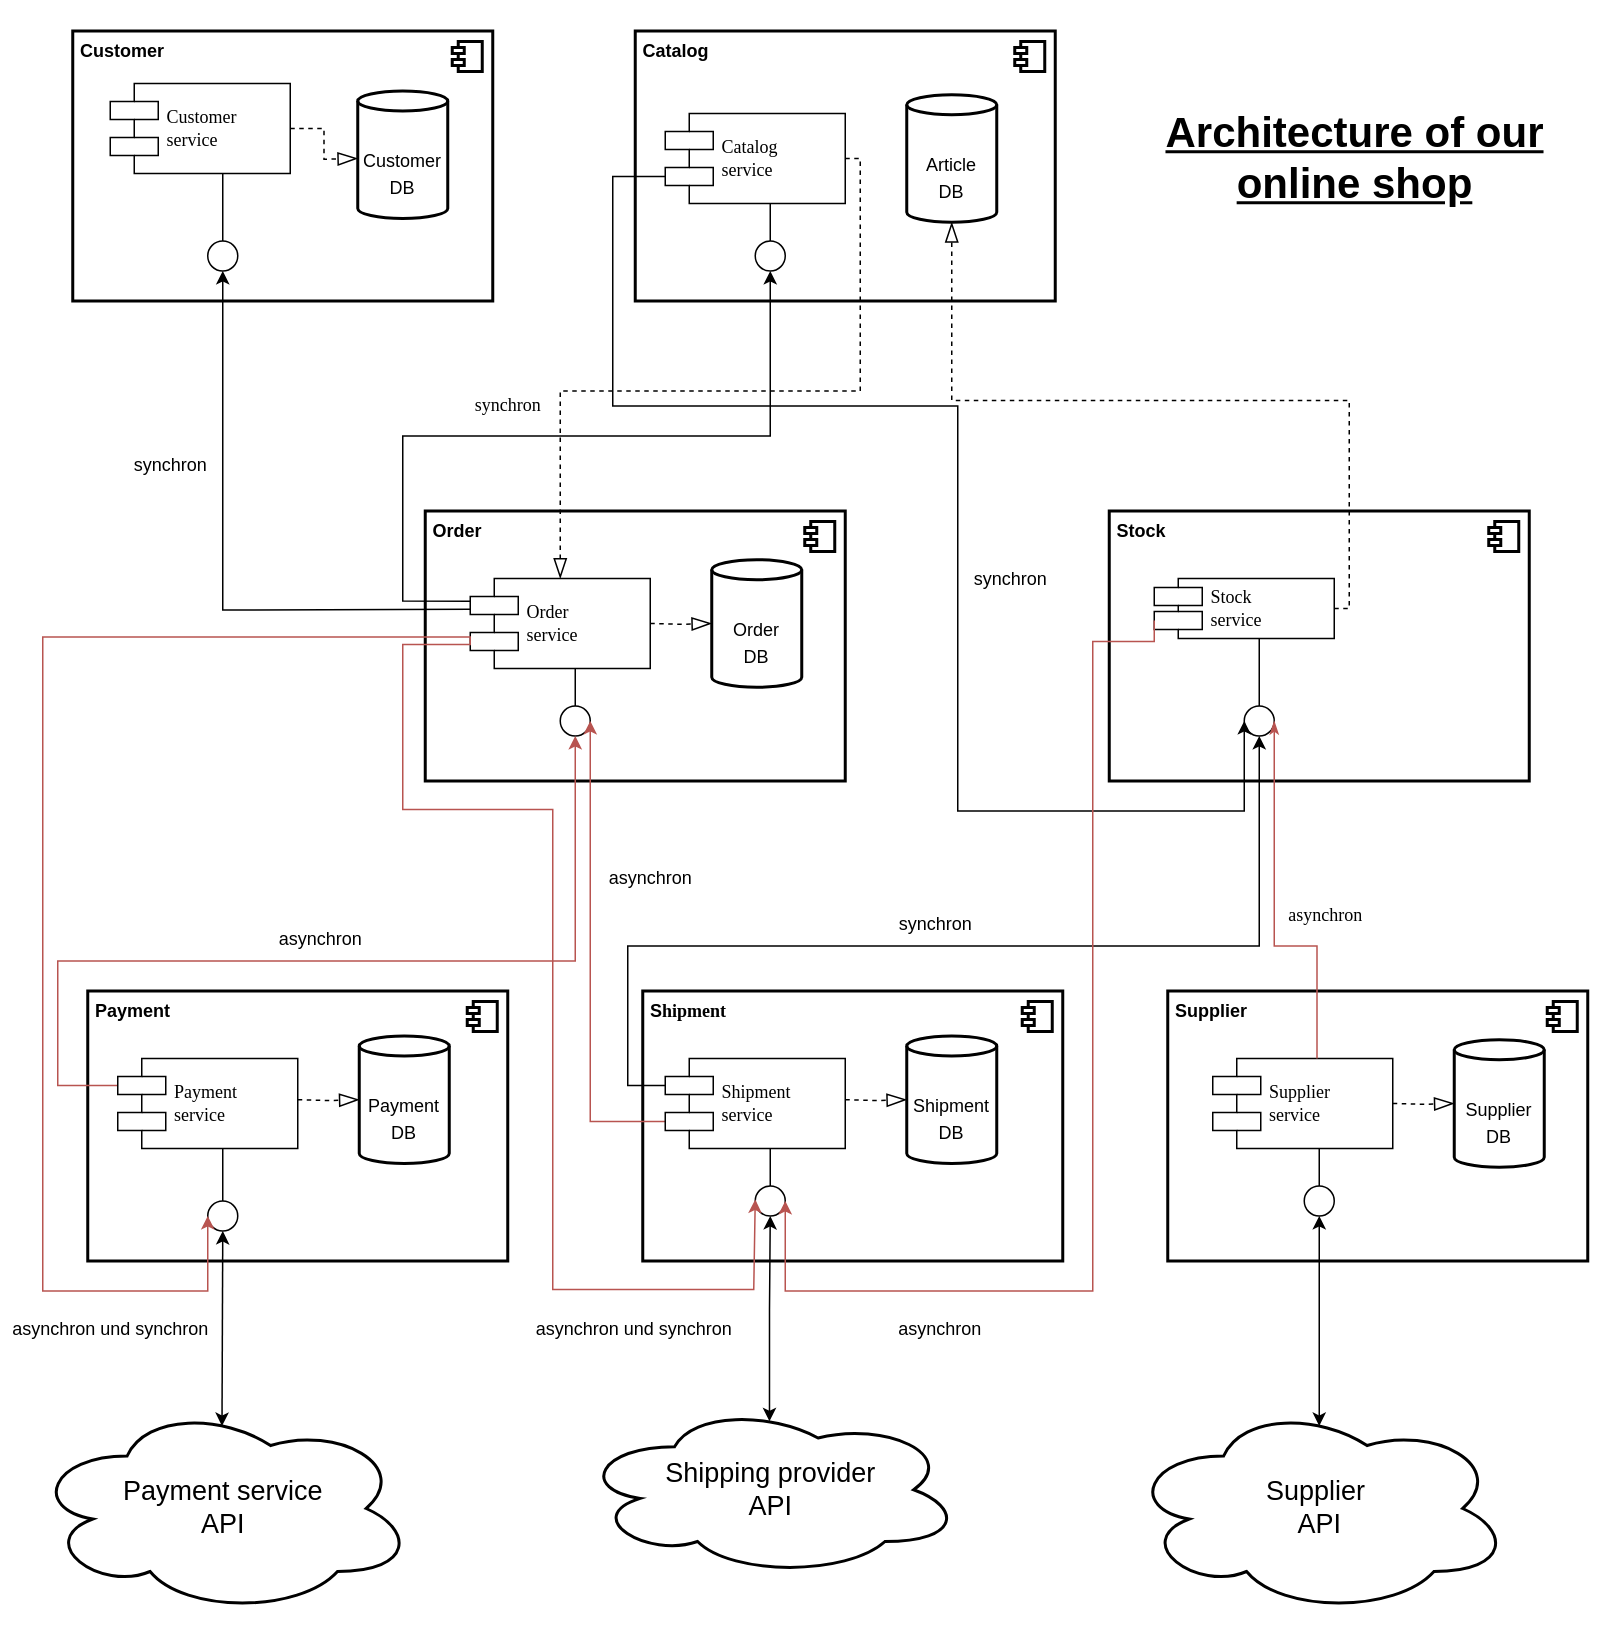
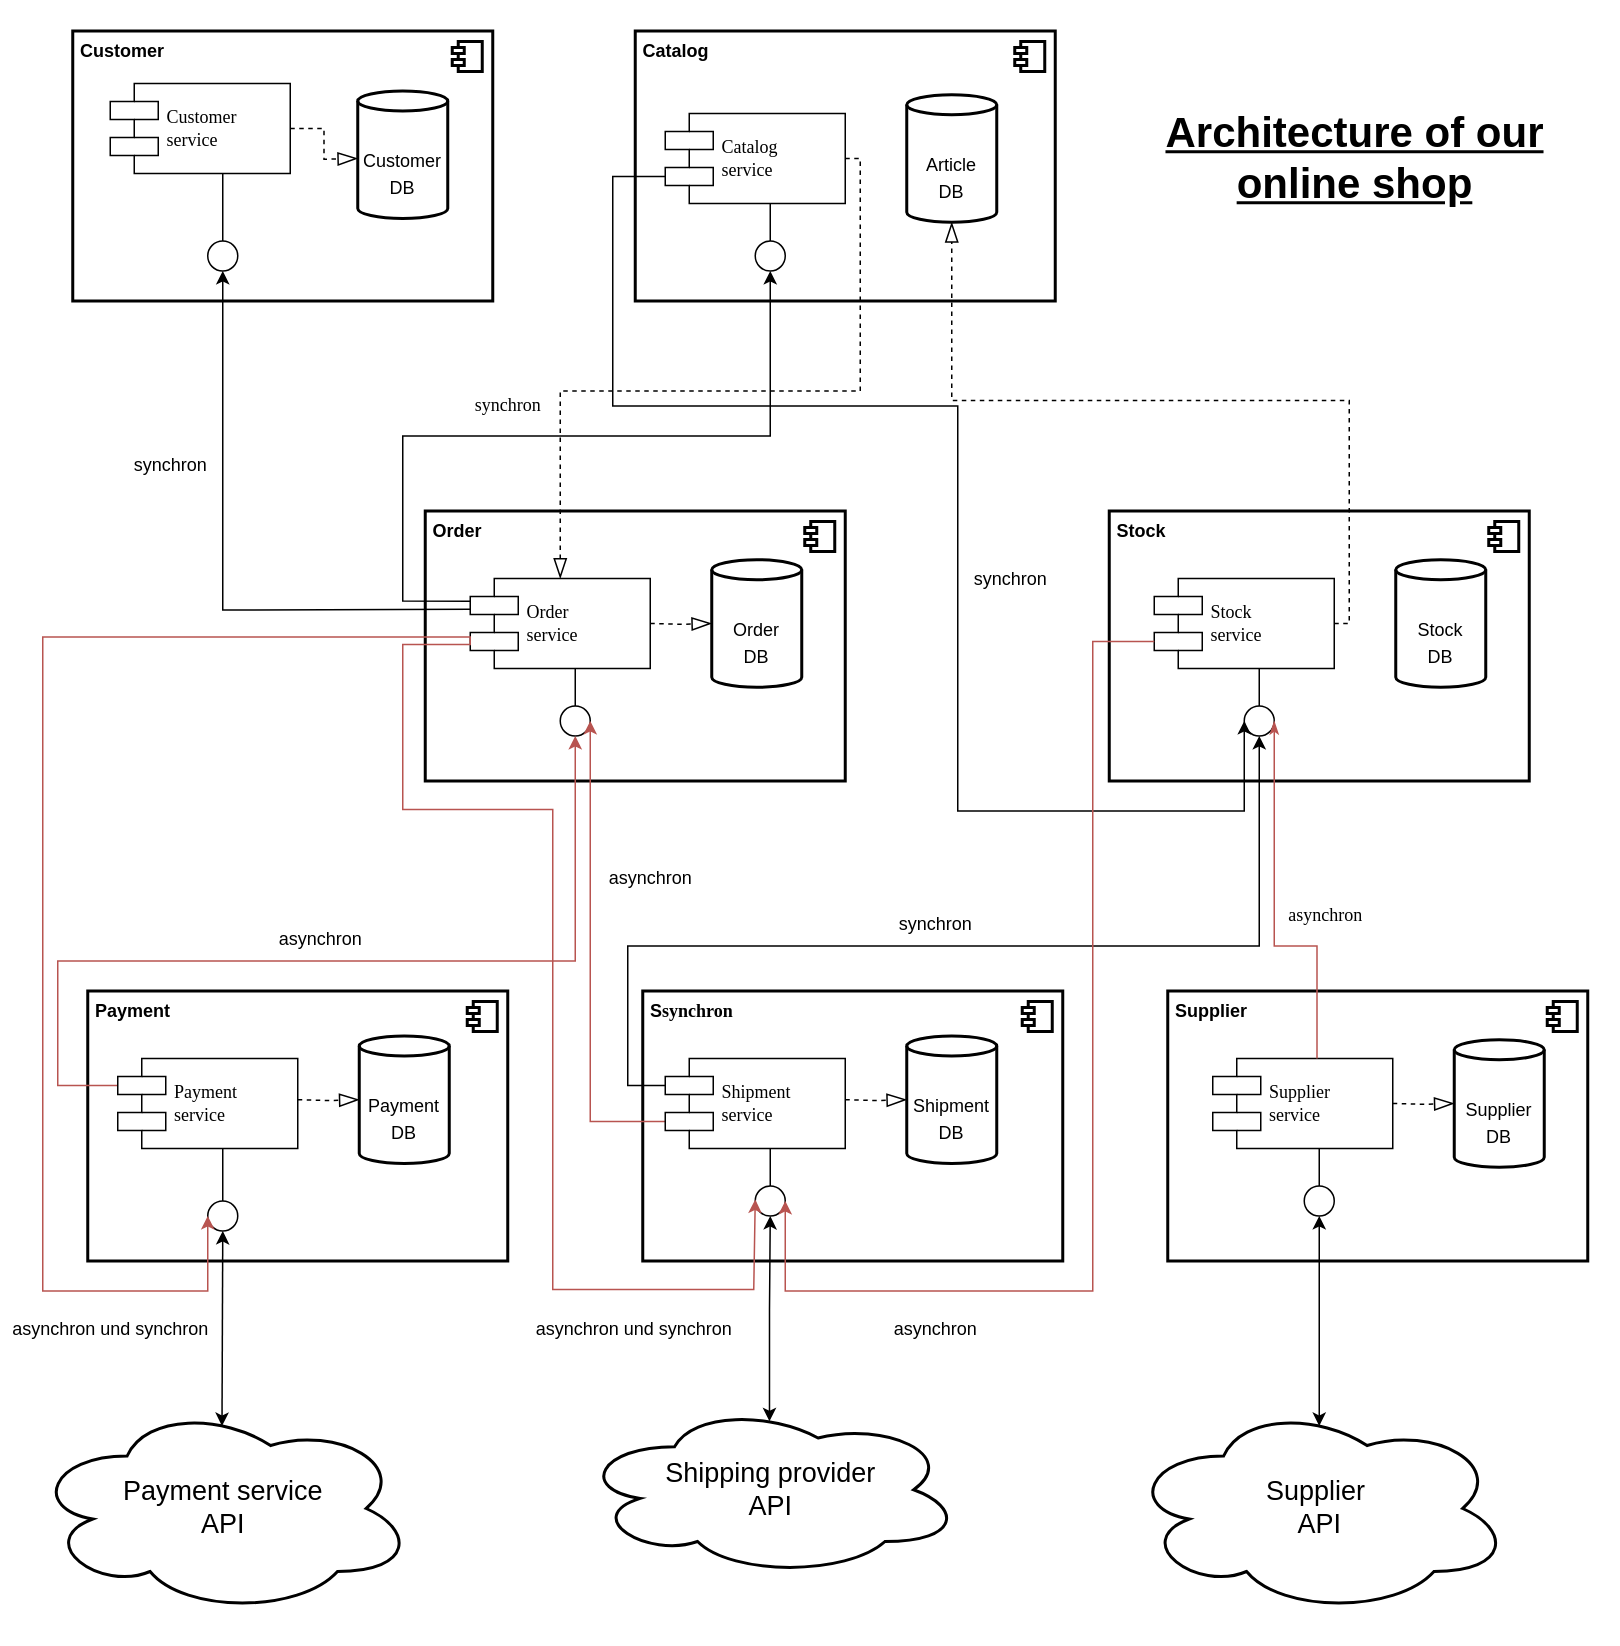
- <mxCell id="25" value="Stock &lt;br&gt;service" style="shape=component;align=left;spacingLeft=36;shadow=0;comic=0;labelBackgroundColor=none;strokeWidth=1;fontFamily=Verdana;fontSize=12;html=1;rounded=0;" parent="1" vertex="1"><mxGeometry x="769" y="385" width="120" height="40" as="geometry" /></mxCell>
+ <mxCell id="25" value="Stock &lt;br&gt;service" style="shape=component;align=left;spacingLeft=36;shadow=0;comic=0;labelBackgroundColor=none;strokeWidth=1;fontFamily=Verdana;fontSize=12;html=1;rounded=0;" parent="1" vertex="1"><mxGeometry x="769" y="385" width="120" height="60" as="geometry" /></mxCell>
+ <mxCell id="55" value="&lt;div&gt;&lt;div&gt;&lt;span style=&quot;font-size: 12px&quot;&gt;Stock&lt;/span&gt;&lt;/div&gt;&lt;span style=&quot;font-size: 12px&quot;&gt;&lt;div&gt;&lt;span&gt;DB&lt;/span&gt;&lt;/div&gt;&lt;/span&gt;&lt;/div&gt;" style="shape=cylinder3;whiteSpace=wrap;html=1;boundedLbl=1;backgroundOutline=1;size=6.667;strokeWidth=2;fontSize=28;rounded=0;align=center;verticalAlign=middle;labelPosition=center;verticalLabelPosition=middle;fontColor=default;horizontal=1;" vertex="1" parent="1"><mxGeometry x="930" y="372.5" width="60" height="85" as="geometry" /></mxCell>
- <mxCell id="4" value="&lt;b&gt;&amp;nbsp;S&lt;span style=&quot;font-family: &amp;#34;verdana&amp;#34;&quot;&gt;hipment&lt;/span&gt;&lt;br&gt;&lt;/b&gt;" style="html=1;dropTarget=0;fontColor=default;strokeWidth=2;horizontal=1;verticalAlign=top;align=left;" vertex="1" parent="1"><mxGeometry x="428" y="660" width="280" height="180" as="geometry" /></mxCell>
+ <mxCell id="4" value="&lt;b&gt;&amp;nbsp;S&lt;span style=&quot;font-family: &amp;#34;verdana&amp;#34;&quot;&gt;synchron&lt;/span&gt;&lt;br&gt;&lt;/b&gt;" style="html=1;dropTarget=0;fontColor=default;strokeWidth=2;horizontal=1;verticalAlign=top;align=left;" vertex="1" parent="1"><mxGeometry x="428" y="660" width="280" height="180" as="geometry" /></mxCell>
